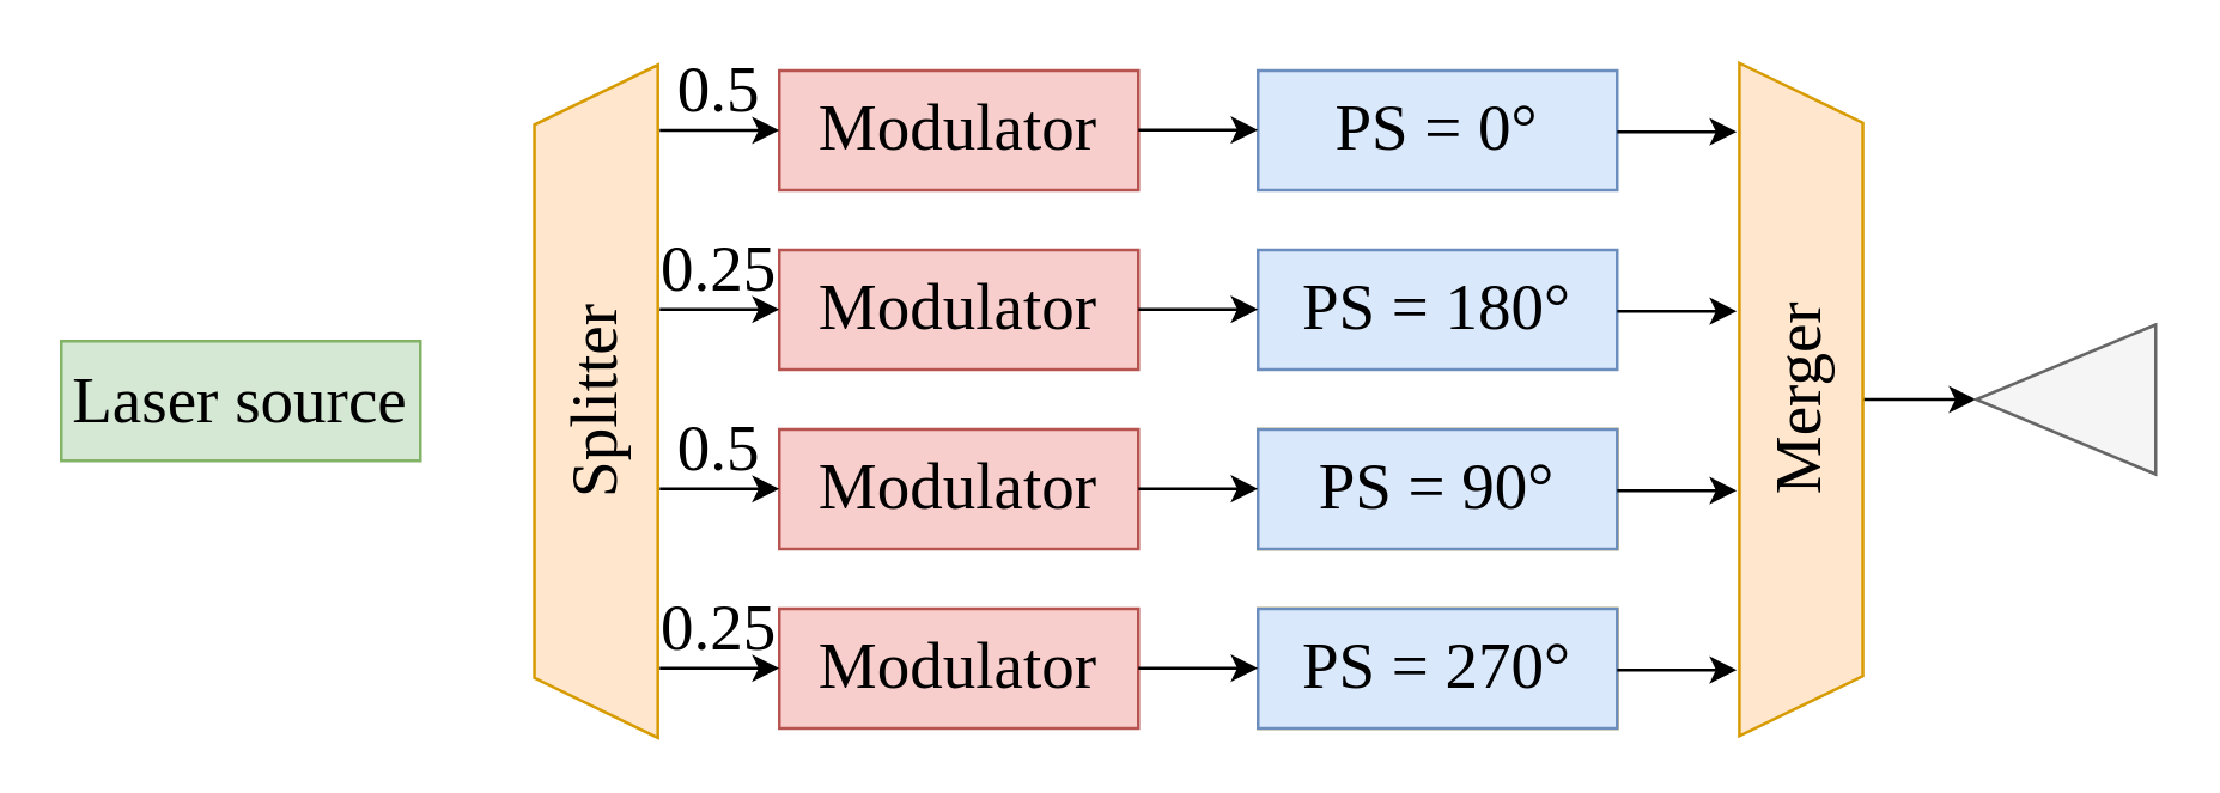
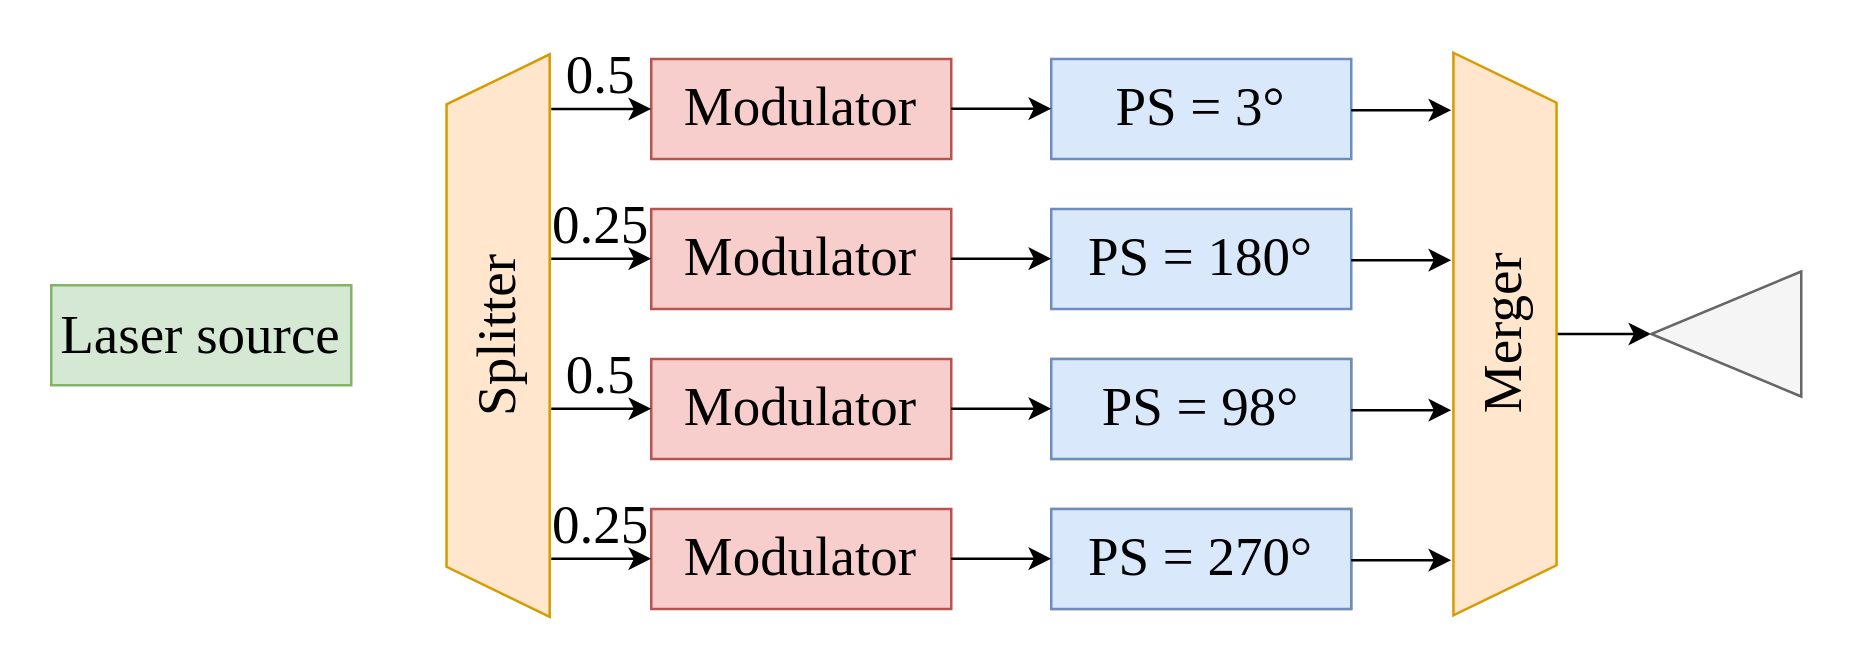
- <mxCell id="14" value="PS = 0°" style="rounded=0;whiteSpace=wrap;html=1;fillColor=#dae8fc;strokeColor=#6c8ebf;fontFamily=UGent Panno Text;fontSize=22;" vertex="1" parent="1"><mxGeometry x="420" y="23" width="120" height="40" as="geometry" /></mxCell>
+ <mxCell id="14" value="PS = 3°" style="rounded=0;whiteSpace=wrap;html=1;fillColor=#dae8fc;strokeColor=#6c8ebf;fontFamily=UGent Panno Text;fontSize=22;" vertex="1" parent="1"><mxGeometry x="420" y="23" width="120" height="40" as="geometry" /></mxCell>
- <mxCell id="19" value="PS = 90°" style="rounded=0;whiteSpace=wrap;html=1;fillColor=#dae8fc;strokeColor=#6c8ebf;fontFamily=UGent Panno Text;fontSize=22;" vertex="1" parent="1"><mxGeometry x="420" y="143" width="120" height="40" as="geometry" /></mxCell>
+ <mxCell id="19" value="PS = 98°" style="rounded=0;whiteSpace=wrap;html=1;fillColor=#dae8fc;strokeColor=#6c8ebf;fontFamily=UGent Panno Text;fontSize=22;" vertex="1" parent="1"><mxGeometry x="420" y="143" width="120" height="40" as="geometry" /></mxCell>
